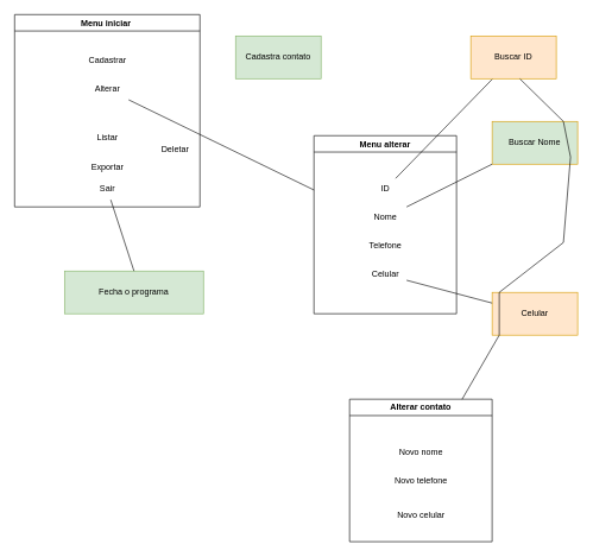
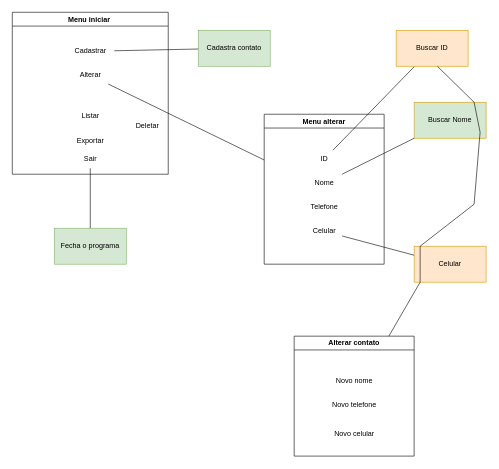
+ <mxCell id="12" value="" style="endArrow=none;html=1;rounded=0;" edge="1" parent="1" source="3" target="11"><mxGeometry width="50" height="50" relative="1" as="geometry"><mxPoint x="370" y="260" as="sourcePoint" /><mxPoint x="420" y="210" as="targetPoint" /></mxGeometry></mxCell>
- <mxCell id="9" value="Fecha o programa" style="rounded=0;whiteSpace=wrap;html=1;fillColor=#d5e8d4;strokeColor=#82b366;" vertex="1" parent="1"><mxGeometry x="90" y="380" width="195" height="60" as="geometry" /></mxCell>
+ <mxCell id="9" value="Fecha o programa" style="rounded=0;whiteSpace=wrap;html=1;fillColor=#d5e8d4;strokeColor=#82b366;" vertex="1" parent="1"><mxGeometry x="90" y="380" width="120" height="60" as="geometry" /></mxCell>
